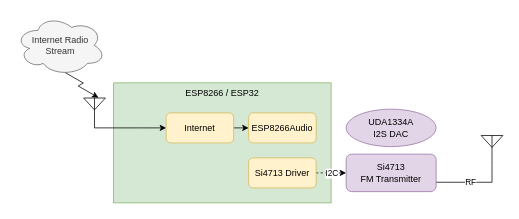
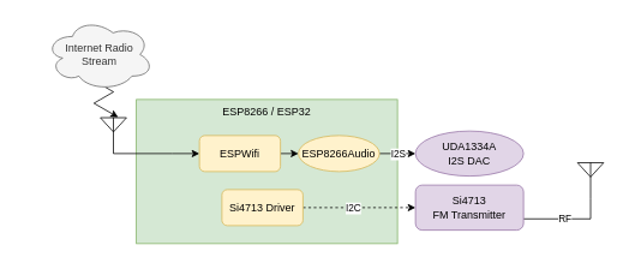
- <mxCell id="6" value="Internet Radio &lt;br&gt;Stream" style="ellipse;shape=cloud;whiteSpace=wrap;html=1;fillColor=#f5f5f5;strokeColor=#666666;fontColor=#333333;" vertex="1" parent="1"><mxGeometry x="20" y="20" width="120" height="80" as="geometry" /></mxCell>
+ <mxCell id="6" value="Internet Radio &lt;br&gt;Stream" style="ellipse;shape=cloud;whiteSpace=wrap;html=1;fillColor=#f5f5f5;strokeColor=#666666;fontColor=#333333;" vertex="1" parent="1"><mxGeometry x="50" y="20" width="120" height="80" as="geometry" /></mxCell>
- <mxCell id="8" value="Internet" style="rounded=1;whiteSpace=wrap;html=1;verticalAlign=middle;fillColor=#fff2cc;strokeColor=#d6b656;" vertex="1" parent="1"><mxGeometry x="221" y="150" width="90" height="40" as="geometry" /></mxCell>
+ <mxCell id="8" value="ESPWifi" style="rounded=1;whiteSpace=wrap;html=1;verticalAlign=middle;fillColor=#fff2cc;strokeColor=#d6b656;" vertex="1" parent="1"><mxGeometry x="221" y="150" width="90" height="40" as="geometry" /></mxCell>
- <mxCell id="11" value="ESP8266Audio" style="rounded=1;whiteSpace=wrap;html=1;verticalAlign=middle;fillColor=#fff2cc;strokeColor=#d6b656;" vertex="1" parent="1"><mxGeometry x="331" y="150" width="90" height="40" as="geometry" /></mxCell>
+ <mxCell id="11" value="ESP8266Audio" style="ellipse;whiteSpace=wrap;html=1;verticalAlign=middle;fillColor=#fff2cc;strokeColor=#d6b656;" vertex="1" parent="1"><mxGeometry x="331" y="150" width="90" height="40" as="geometry" /></mxCell>
+ <mxCell id="9" style="edgeStyle=orthogonalEdgeStyle;rounded=0;orthogonalLoop=1;jettySize=auto;html=1;entryX=0;entryY=0.5;entryDx=0;entryDy=0;" edge="1" parent="1" source="11" target="18"><mxGeometry relative="1" as="geometry" /></mxCell>
+ <mxCell id="10" value="I2S" style="edgeLabel;html=1;align=center;verticalAlign=middle;resizable=0;points=[];fontSize=11;" vertex="1" connectable="0" parent="9"><mxGeometry x="-0.341" relative="1" as="geometry"><mxPoint x="7" as="offset" /></mxGeometry></mxCell>
- <mxCell id="14" value="Si4713 Driver" style="rounded=1;whiteSpace=wrap;html=1;verticalAlign=middle;fillColor=#fff2cc;strokeColor=#d6b656;" vertex="1" parent="1"><mxGeometry x="331" y="210" width="90" height="40" as="geometry" /></mxCell>
+ <mxCell id="14" value="Si4713 Driver" style="rounded=1;whiteSpace=wrap;html=1;verticalAlign=middle;fillColor=#fff2cc;strokeColor=#d6b656;" vertex="1" parent="1"><mxGeometry x="246" y="210" width="90" height="40" as="geometry" /></mxCell>
